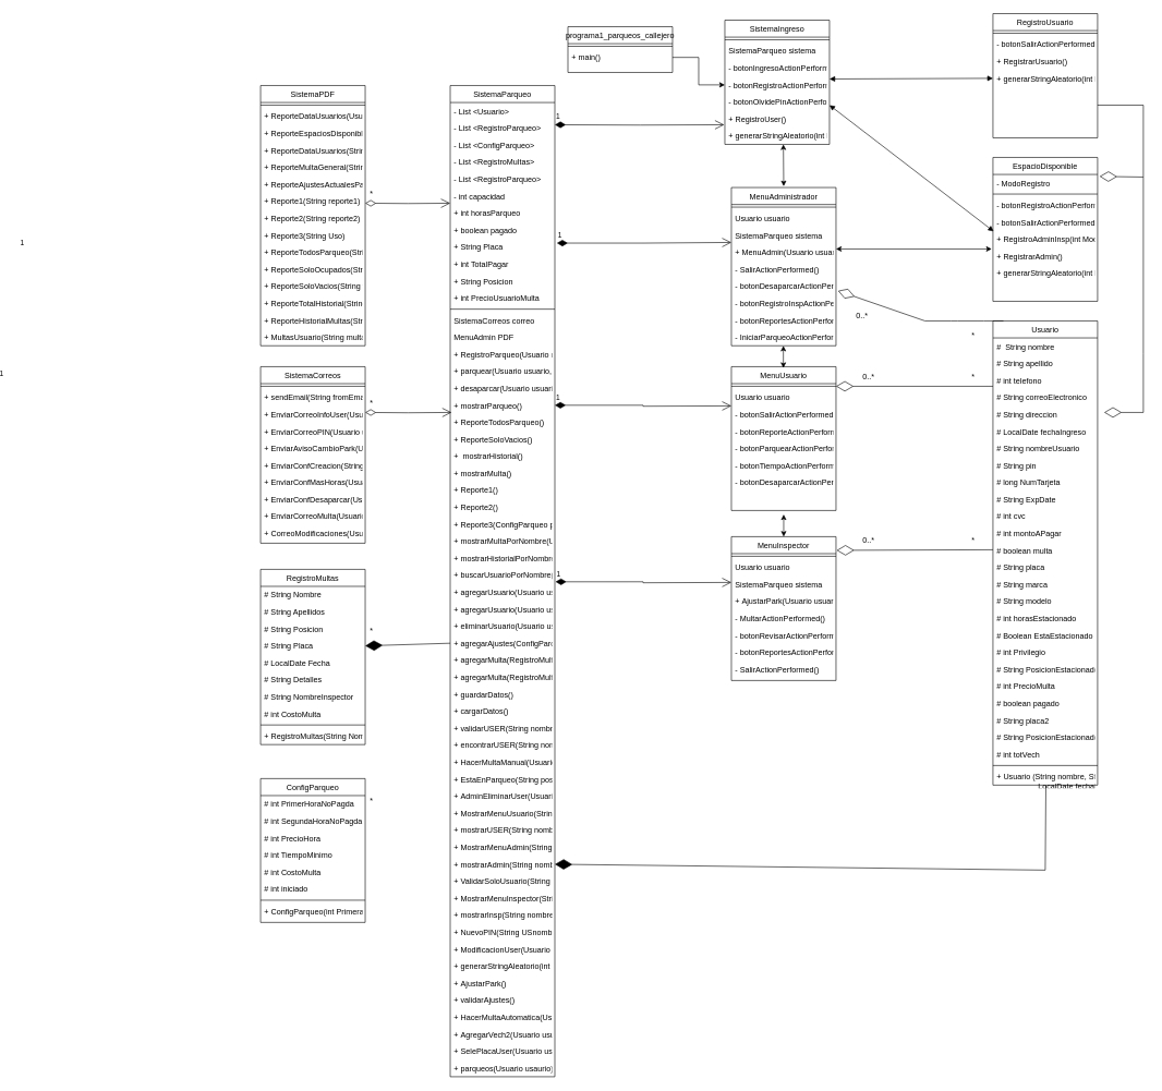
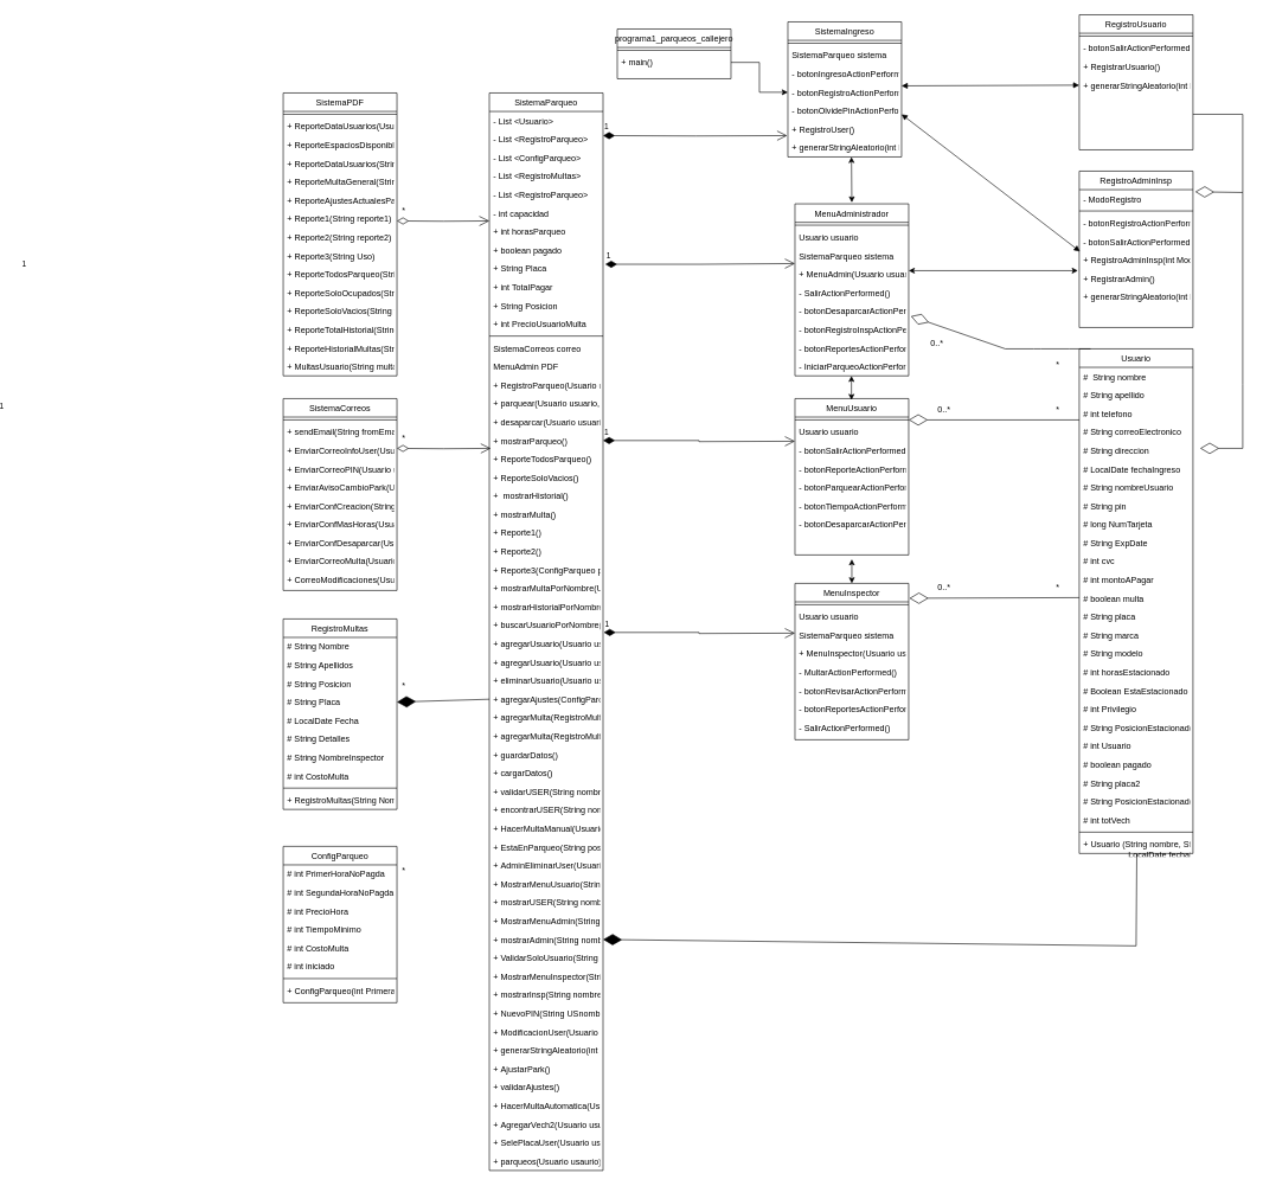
- <mxCell id="149" value="EspacioDisponible" style="swimlane;fontStyle=0;align=center;verticalAlign=top;childLayout=stackLayout;horizontal=1;startSize=26;horizontalStack=0;resizeParent=1;resizeLast=0;collapsible=1;marginBottom=0;rounded=0;shadow=0;strokeWidth=1;" parent="1" vertex="1"><mxGeometry x="1140" y="240" width="160" height="220" as="geometry"><mxRectangle x="550" y="140" width="160" height="26" as="alternateBounds" /></mxGeometry></mxCell>
+ <mxCell id="149" value="RegistroAdminInsp" style="swimlane;fontStyle=0;align=center;verticalAlign=top;childLayout=stackLayout;horizontal=1;startSize=26;horizontalStack=0;resizeParent=1;resizeLast=0;collapsible=1;marginBottom=0;rounded=0;shadow=0;strokeWidth=1;" parent="1" vertex="1"><mxGeometry x="1140" y="240" width="160" height="220" as="geometry"><mxRectangle x="550" y="140" width="160" height="26" as="alternateBounds" /></mxGeometry></mxCell>
- <mxCell id="169" value="+ AjustarPark(Usuario usuario)" style="text;align=left;verticalAlign=top;spacingLeft=4;spacingRight=4;overflow=hidden;rotatable=0;points=[[0,0.5],[1,0.5]];portConstraint=eastwest;" parent="165" vertex="1"><mxGeometry y="86" width="160" height="26" as="geometry" /></mxCell>
+ <mxCell id="169" value="+ MenuInspector(Usuario usuario)" style="text;align=left;verticalAlign=top;spacingLeft=4;spacingRight=4;overflow=hidden;rotatable=0;points=[[0,0.5],[1,0.5]];portConstraint=eastwest;" parent="165" vertex="1"><mxGeometry y="86" width="160" height="26" as="geometry" /></mxCell>
- <mxCell id="98" value="# int PrecioMulta" style="text;align=left;verticalAlign=top;spacingLeft=4;spacingRight=4;overflow=hidden;rotatable=0;points=[[0,0.5],[1,0.5]];portConstraint=eastwest;" parent="77" vertex="1"><mxGeometry y="546" width="160" height="26" as="geometry" /></mxCell>
+ <mxCell id="98" value="# int Usuario" style="text;align=left;verticalAlign=top;spacingLeft=4;spacingRight=4;overflow=hidden;rotatable=0;points=[[0,0.5],[1,0.5]];portConstraint=eastwest;" parent="77" vertex="1"><mxGeometry y="546" width="160" height="26" as="geometry" /></mxCell>
